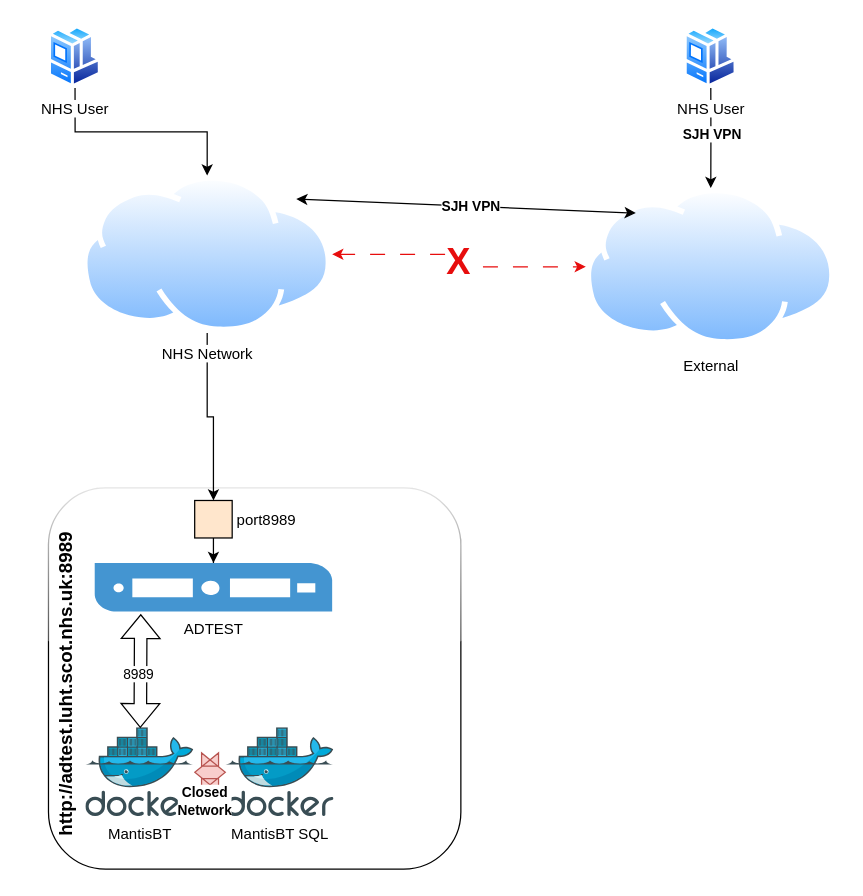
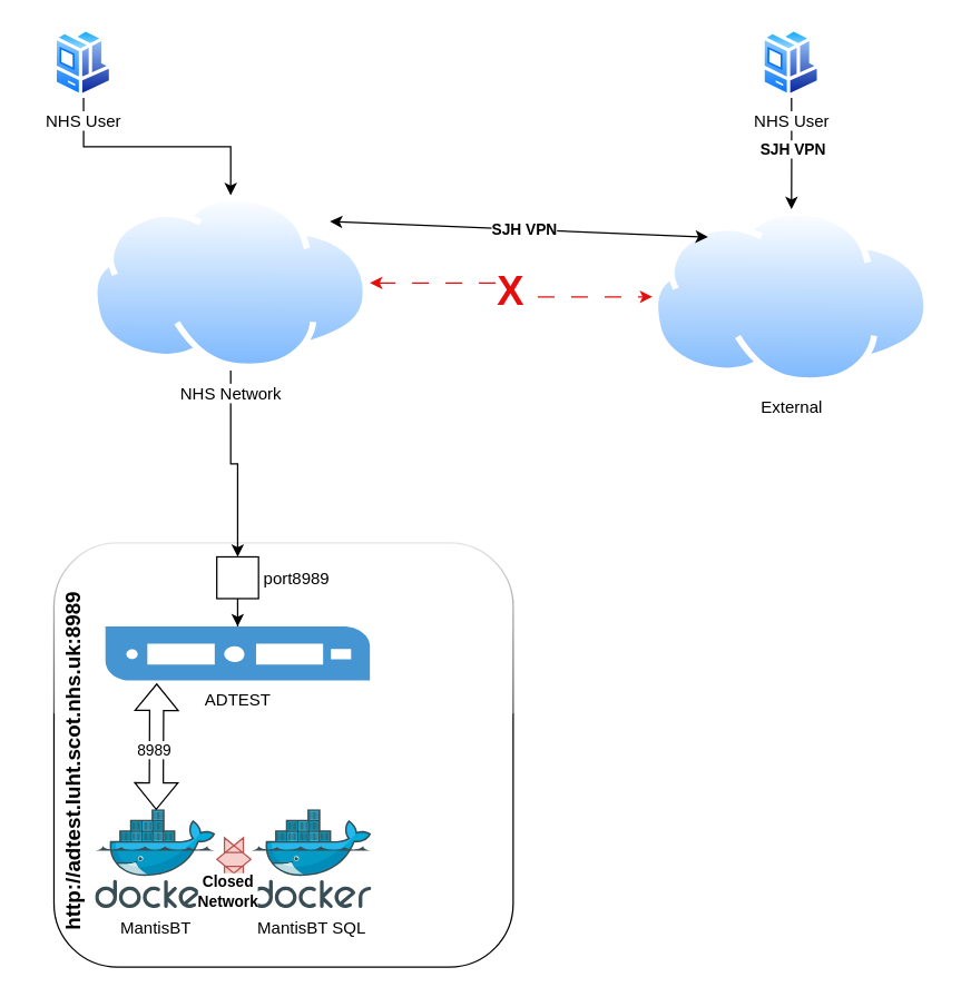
- <mxCell id="11" value="port8989" style="fontStyle=0;labelPosition=right;verticalLabelPosition=middle;align=left;verticalAlign=middle;spacingLeft=2;fillColor=#ffe6cc;" parent="1" vertex="1"><mxGeometry x="155" y="400" width="30" height="30" as="geometry" /></mxCell>
+ <mxCell id="11" value="port8989" style="fontStyle=0;labelPosition=right;verticalLabelPosition=middle;align=left;verticalAlign=middle;spacingLeft=2;" parent="1" vertex="1"><mxGeometry x="155" y="400" width="30" height="30" as="geometry" /></mxCell>
